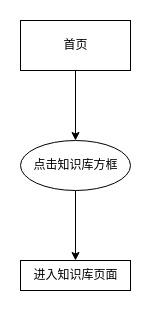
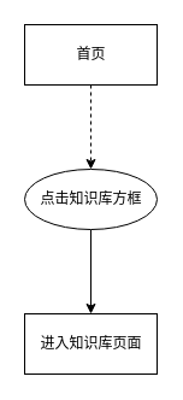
- <mxCell id="2" style="edgeStyle=orthogonalEdgeStyle;rounded=0;orthogonalLoop=1;jettySize=auto;html=1;" edge="1" parent="1" source="3" target="5"><mxGeometry relative="1" as="geometry" /></mxCell>
+ <mxCell id="2" style="edgeStyle=orthogonalEdgeStyle;rounded=0;orthogonalLoop=1;jettySize=auto;html=1;dashed=1;" edge="1" parent="1" source="3" target="5"><mxGeometry relative="1" as="geometry" /></mxCell>
- <mxCell id="6" value="进入知识库页面" style="html=1;" vertex="1" parent="1"><mxGeometry x="20" y="260" width="110" height="30" as="geometry" /></mxCell>
+ <mxCell id="6" value="进入知识库页面" style="html=1;" vertex="1" parent="1"><mxGeometry x="20" y="260" width="110" height="50" as="geometry" /></mxCell>
